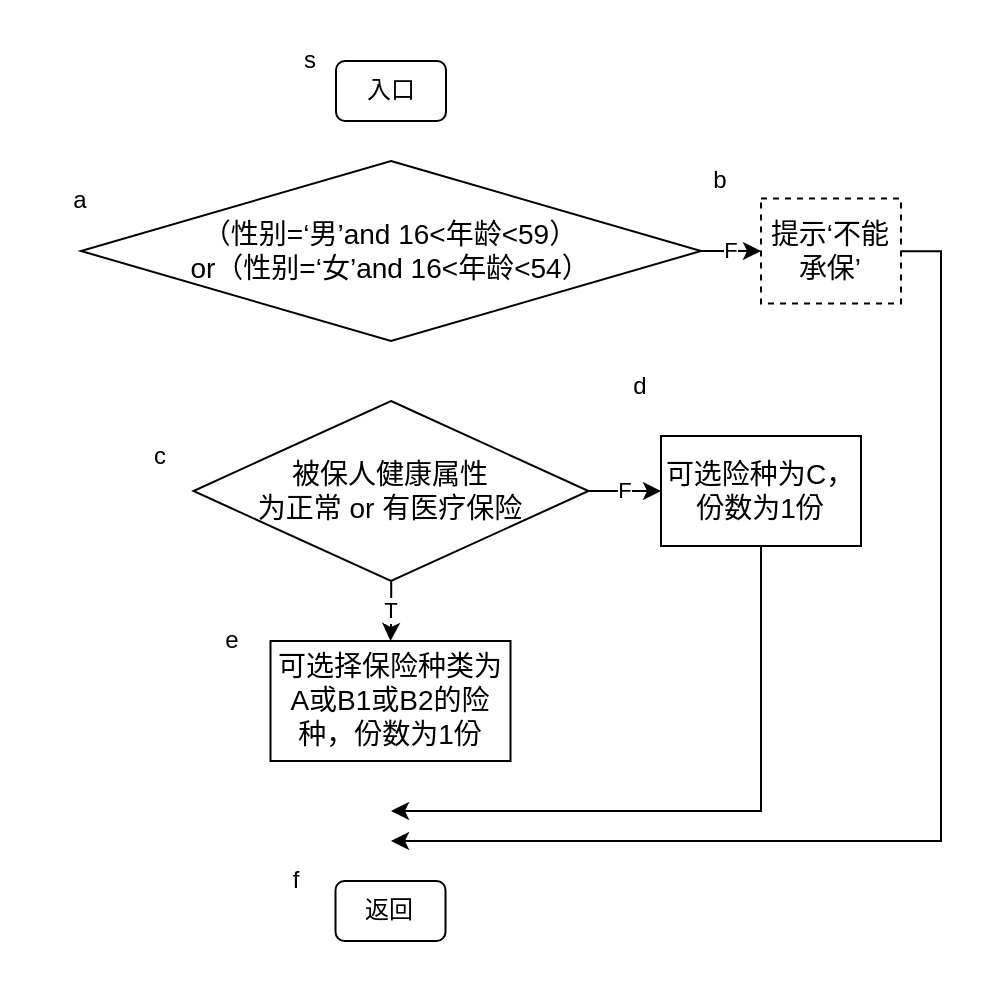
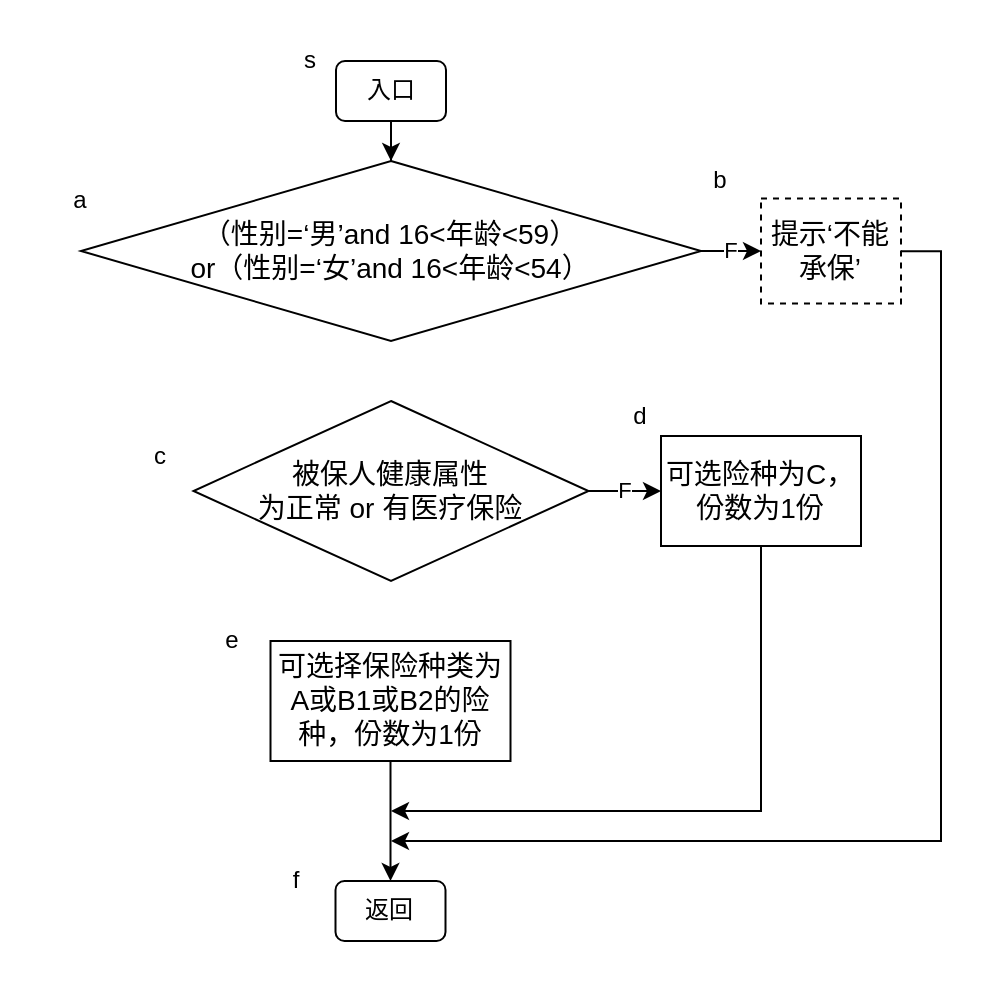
+ <mxCell id="13" style="edgeStyle=orthogonalEdgeStyle;rounded=0;orthogonalLoop=1;jettySize=auto;html=1;entryX=0.5;entryY=0;entryDx=0;entryDy=0;" edge="1" parent="1" source="14" target="3"><mxGeometry relative="1" as="geometry" /></mxCell>
- <mxCell id="20" value="d" style="text;html=1;strokeColor=none;fillColor=none;align=center;verticalAlign=middle;whiteSpace=wrap;rounded=0;" vertex="1" parent="1"><mxGeometry x="300" y="182.5" width="40" height="20" as="geometry" /></mxCell>
+ <mxCell id="20" value="d" style="text;html=1;strokeColor=none;fillColor=none;align=center;verticalAlign=middle;whiteSpace=wrap;rounded=0;" vertex="1" parent="1"><mxGeometry x="300" y="197.5" width="40" height="20" as="geometry" /></mxCell>
- <mxCell id="4" value="T" style="edgeStyle=orthogonalEdgeStyle;rounded=0;orthogonalLoop=1;jettySize=auto;html=1;entryX=0.5;entryY=0;entryDx=0;entryDy=0;" edge="1" parent="1" source="6" target="8"><mxGeometry relative="1" as="geometry"><mxPoint x="175" y="360.001" as="targetPoint" /></mxGeometry></mxCell>
+ <mxCell id="7" style="edgeStyle=orthogonalEdgeStyle;rounded=0;orthogonalLoop=1;jettySize=auto;html=1;entryX=0.5;entryY=0;entryDx=0;entryDy=0;" edge="1" parent="1" source="8" target="15"><mxGeometry relative="1" as="geometry" /></mxCell>
